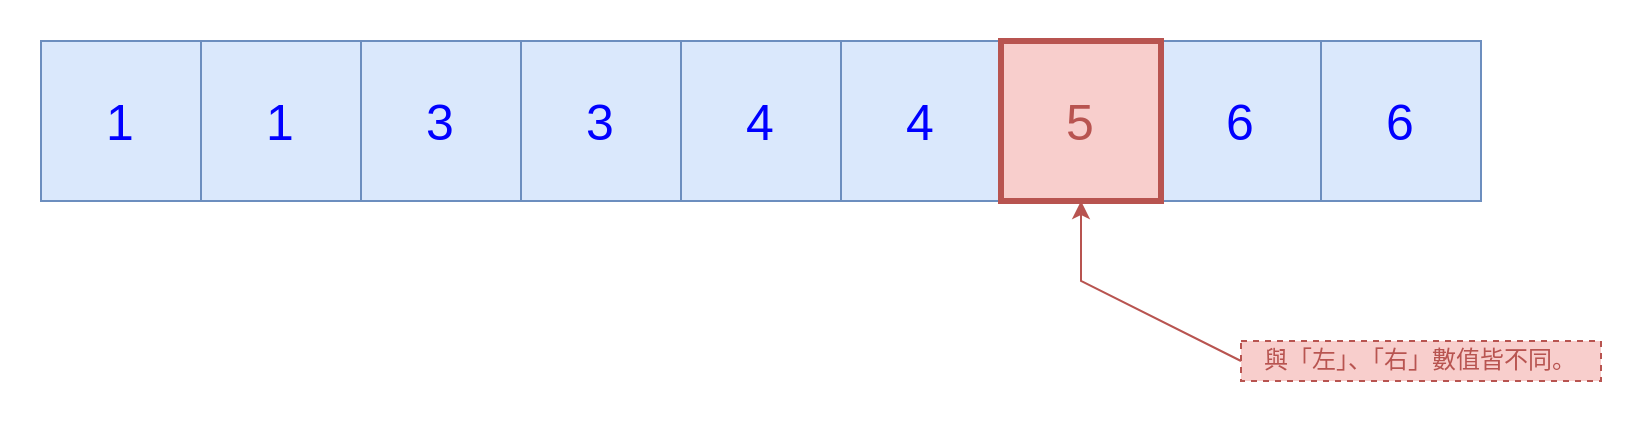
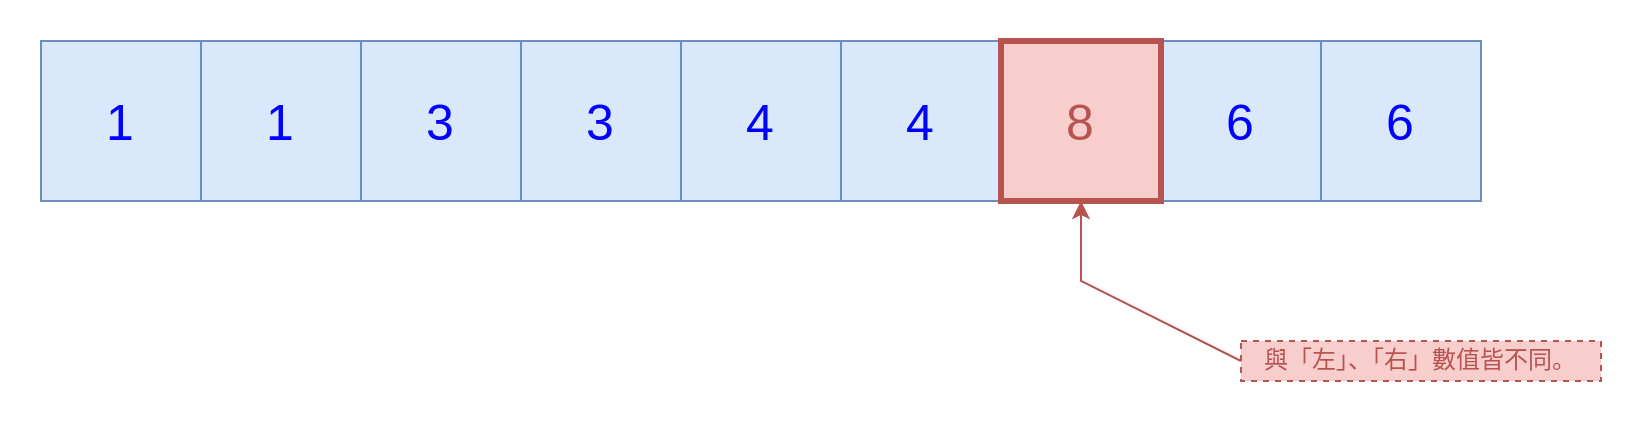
- <mxCell id="11" value="5" style="whiteSpace=wrap;html=1;aspect=fixed;fillColor=#f8cecc;strokeColor=#b85450;fontSize=25;strokeWidth=3;fontColor=#B85450;" vertex="1" parent="1"><mxGeometry x="500" y="20" width="80" height="80" as="geometry" /></mxCell>
+ <mxCell id="11" value="8" style="whiteSpace=wrap;html=1;aspect=fixed;fillColor=#f8cecc;strokeColor=#b85450;fontSize=25;strokeWidth=3;fontColor=#B85450;" vertex="1" parent="1"><mxGeometry x="500" y="20" width="80" height="80" as="geometry" /></mxCell>
